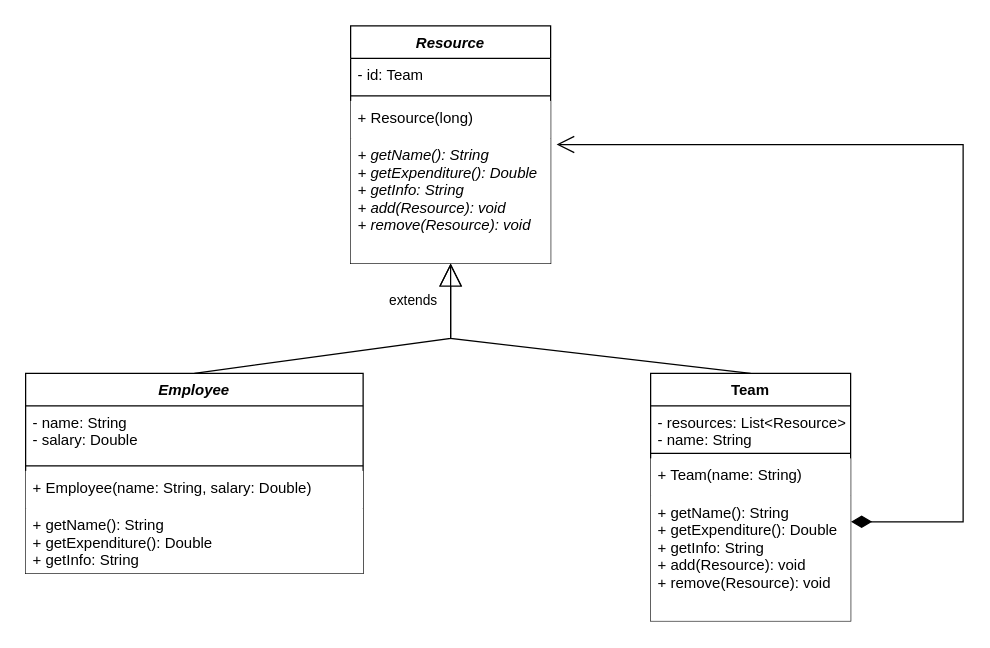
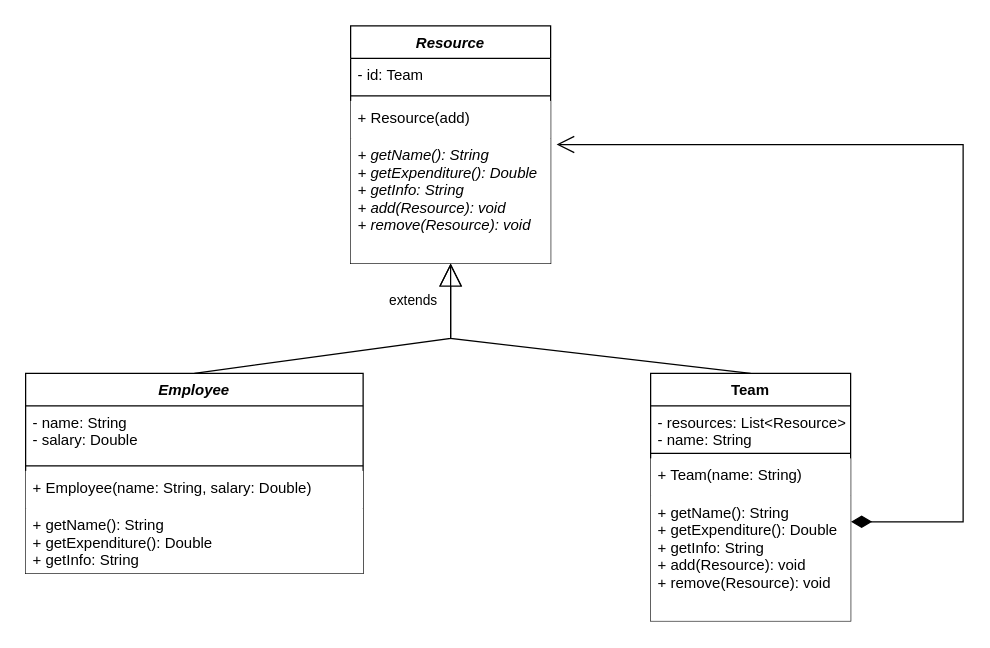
- <mxCell id="5" value="+ Resource(long)" style="text;strokeColor=none;fillColor=default;align=left;verticalAlign=top;spacingLeft=4;spacingRight=4;overflow=hidden;rotatable=0;points=[[0,0.5],[1,0.5]];portConstraint=eastwest;fontStyle=0" vertex="1" parent="2"><mxGeometry y="60" width="160" height="30" as="geometry" /></mxCell>
+ <mxCell id="5" value="+ Resource(add)" style="text;strokeColor=none;fillColor=default;align=left;verticalAlign=top;spacingLeft=4;spacingRight=4;overflow=hidden;rotatable=0;points=[[0,0.5],[1,0.5]];portConstraint=eastwest;fontStyle=0" vertex="1" parent="2"><mxGeometry y="60" width="160" height="30" as="geometry" /></mxCell>
